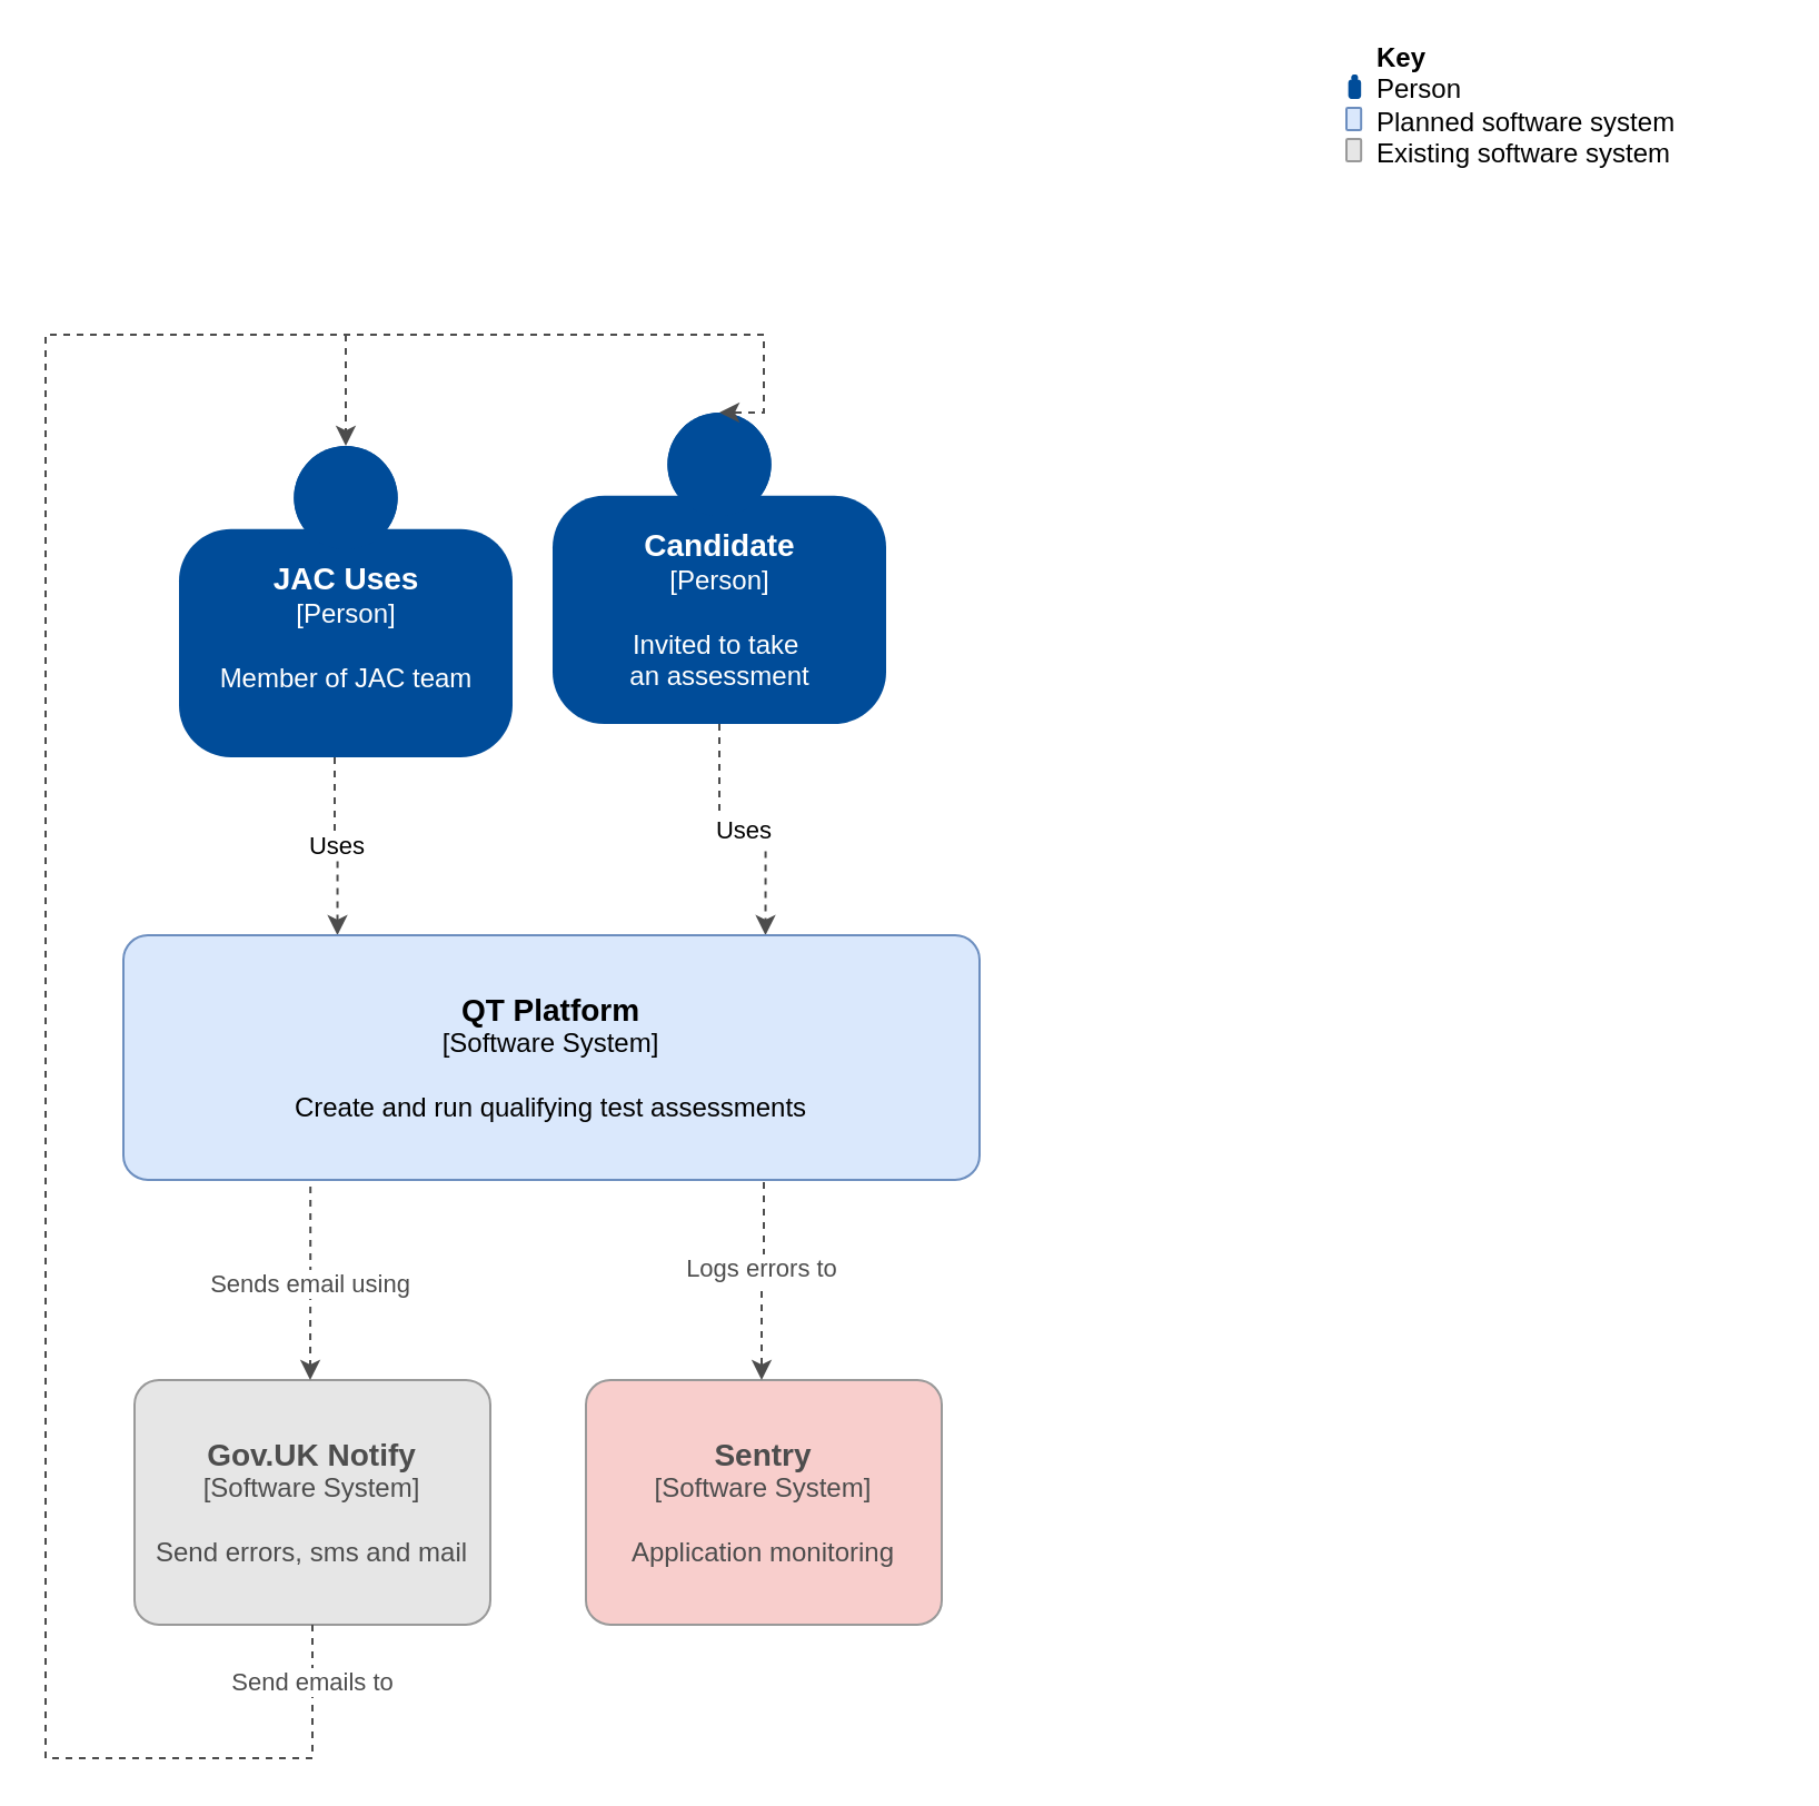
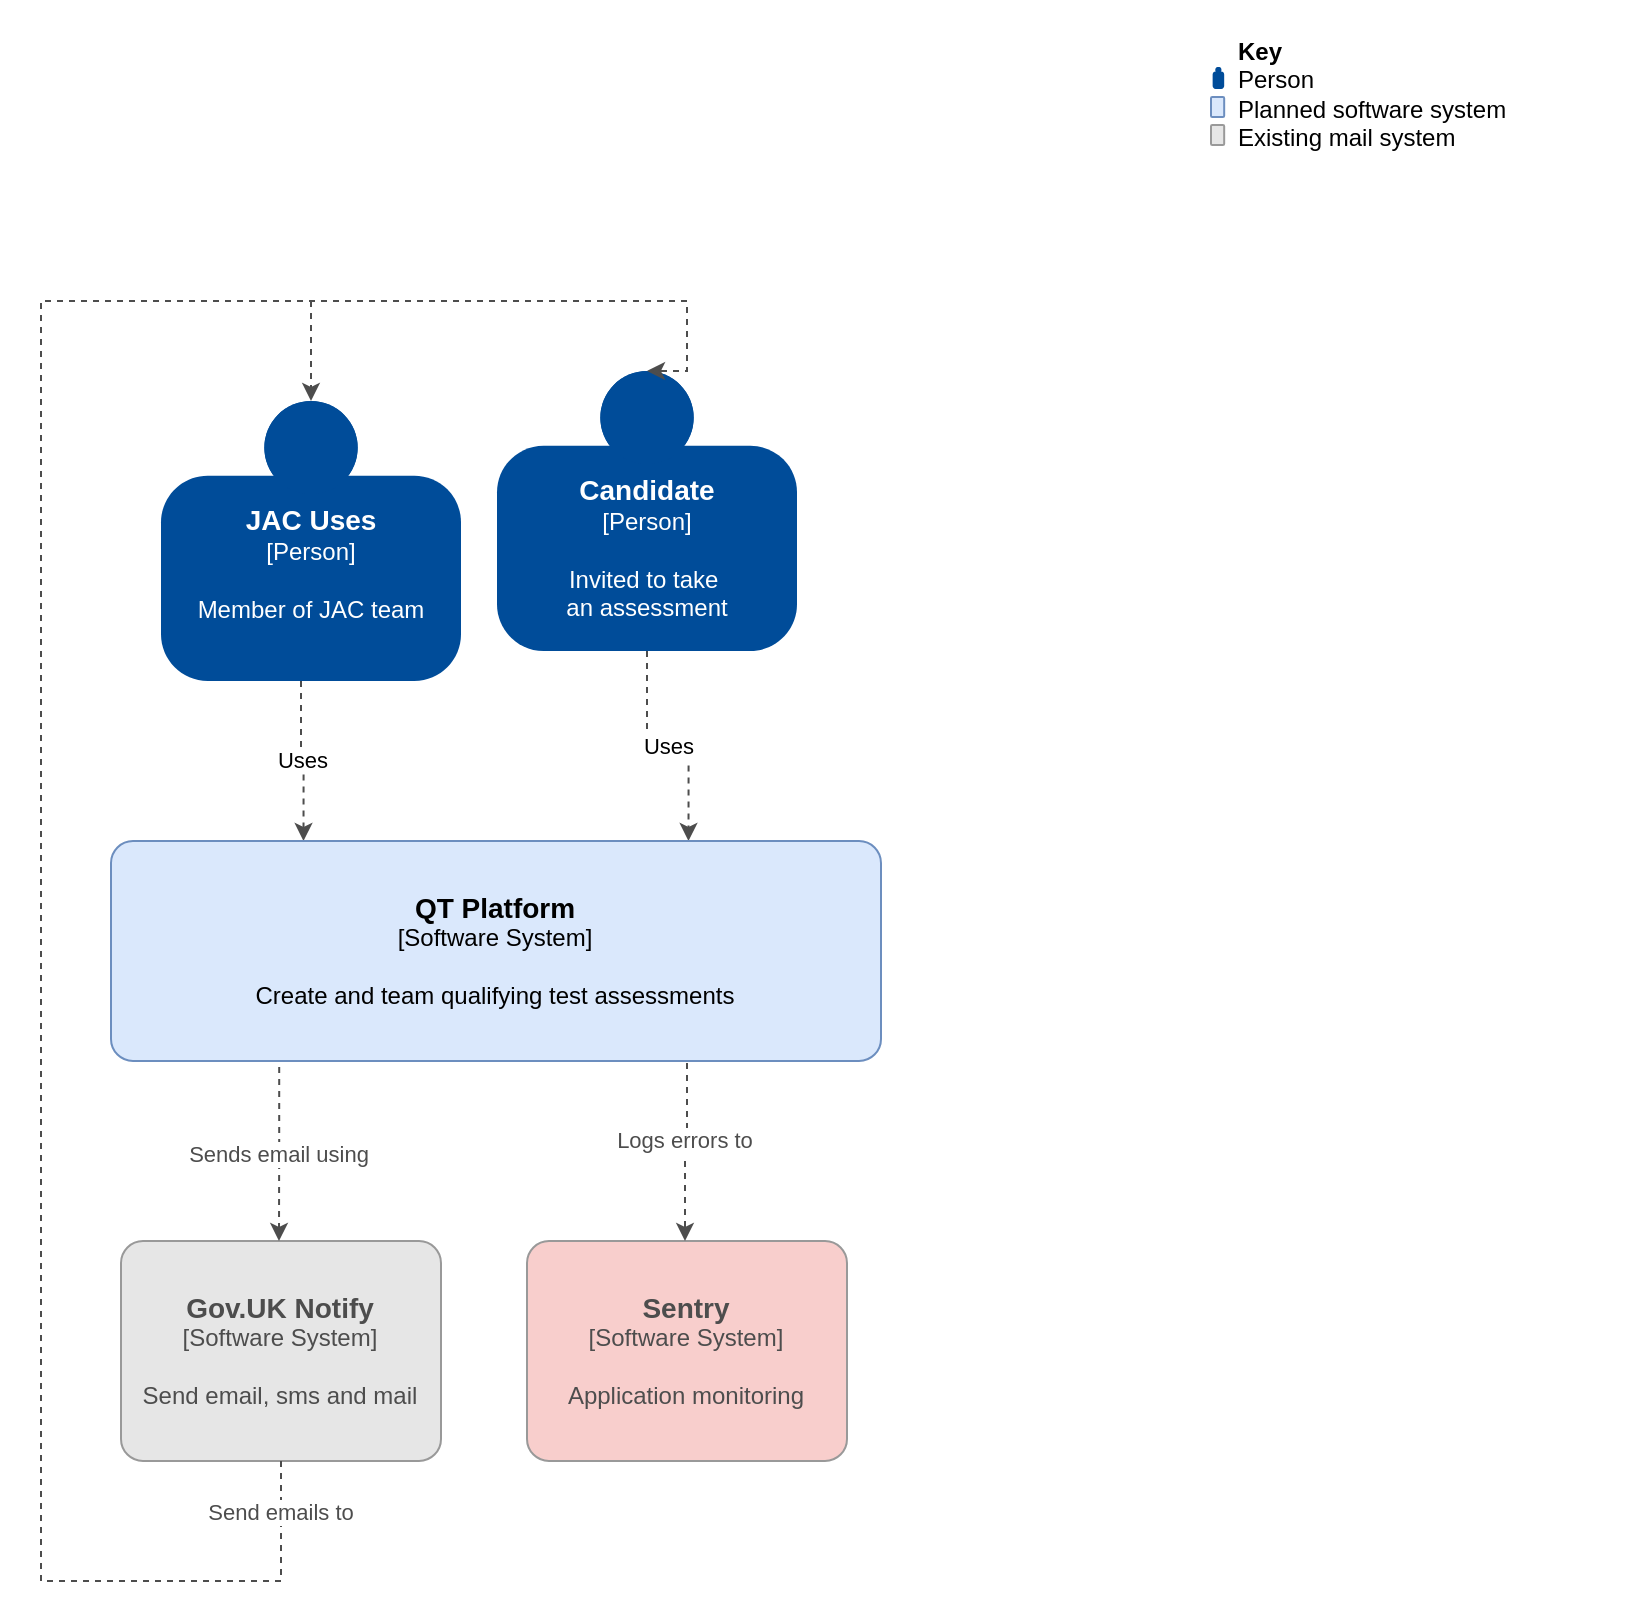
- <mxCell id="17" value="&lt;div&gt;&lt;b&gt;Key&lt;/b&gt;&lt;br&gt;Person&lt;/div&gt;&lt;div&gt;Planned software system&lt;/div&gt;&lt;div&gt;Existing software system&lt;br&gt;&lt;/div&gt;" style="text;html=1;strokeColor=none;fillColor=none;align=left;verticalAlign=middle;whiteSpace=wrap;rounded=0;fontColor=#000000;" parent="15" vertex="1"><mxGeometry x="11.526" width="179.474" height="53" as="geometry" /></mxCell>
+ <mxCell id="17" value="&lt;div&gt;&lt;b&gt;Key&lt;/b&gt;&lt;br&gt;Person&lt;/div&gt;&lt;div&gt;Planned software system&lt;/div&gt;&lt;div&gt;Existing mail system&lt;br&gt;&lt;/div&gt;" style="text;html=1;strokeColor=none;fillColor=none;align=left;verticalAlign=middle;whiteSpace=wrap;rounded=0;fontColor=#000000;" parent="15" vertex="1"><mxGeometry x="11.526" width="179.474" height="53" as="geometry" /></mxCell>
- <mxCell id="7" value="&lt;font size=&quot;1&quot;&gt;&lt;b style=&quot;font-size: 14px&quot;&gt;QT Platform&lt;br&gt;&lt;/b&gt;&lt;/font&gt;&lt;div&gt;[Software System]&lt;/div&gt;&lt;br&gt;&lt;div&gt;Create and run qualifying test assessments&lt;br&gt;&lt;/div&gt;" style="rounded=1;whiteSpace=wrap;html=1;labelBackgroundColor=none;fillColor=#dae8fc;fontColor=#000000;align=center;arcSize=10;strokeColor=#6c8ebf;points=[[0.25,0,0],[0.5,0,0],[0.75,0,0],[1,0.25,0],[1,0.5,0],[1,0.75,0],[0.75,1,0],[0.5,1,0],[0.25,1,0],[0,0.75,0],[0,0.5,0],[0,0.25,0]];" parent="1" vertex="1"><mxGeometry x="55" y="420" width="385" height="110" as="geometry" /></mxCell>
+ <mxCell id="7" value="&lt;font size=&quot;1&quot;&gt;&lt;b style=&quot;font-size: 14px&quot;&gt;QT Platform&lt;br&gt;&lt;/b&gt;&lt;/font&gt;&lt;div&gt;[Software System]&lt;/div&gt;&lt;br&gt;&lt;div&gt;Create and team qualifying test assessments&lt;br&gt;&lt;/div&gt;" style="rounded=1;whiteSpace=wrap;html=1;labelBackgroundColor=none;fillColor=#dae8fc;fontColor=#000000;align=center;arcSize=10;strokeColor=#6c8ebf;points=[[0.25,0,0],[0.5,0,0],[0.75,0,0],[1,0.25,0],[1,0.5,0],[1,0.75,0],[0.75,1,0],[0.5,1,0],[0.25,1,0],[0,0.75,0],[0,0.5,0],[0,0.25,0]];" parent="1" vertex="1"><mxGeometry x="55" y="420" width="385" height="110" as="geometry" /></mxCell>
- <mxCell id="8" value="&lt;b style=&quot;font-size: 14px&quot;&gt;Gov.UK Notify&lt;br&gt;&lt;/b&gt;&lt;div&gt;[Software System]&lt;/div&gt;&lt;br&gt;&lt;div&gt;Send errors, sms and mail&lt;br&gt;&lt;/div&gt;" style="rounded=1;whiteSpace=wrap;html=1;labelBackgroundColor=none;align=center;arcSize=10;points=[[0.25,0,0],[0.5,0,0],[0.75,0,0],[1,0.25,0],[1,0.5,0],[1,0.75,0],[0.75,1,0],[0.5,1,0],[0.25,1,0],[0,0.75,0],[0,0.5,0],[0,0.25,0]];fillColor=#E6E6E6;fontColor=#4D4D4D;strokeColor=#999999;" parent="1" vertex="1"><mxGeometry x="60" y="620" width="160" height="110.0" as="geometry" /></mxCell>
+ <mxCell id="8" value="&lt;b style=&quot;font-size: 14px&quot;&gt;Gov.UK Notify&lt;br&gt;&lt;/b&gt;&lt;div&gt;[Software System]&lt;/div&gt;&lt;br&gt;&lt;div&gt;Send email, sms and mail&lt;br&gt;&lt;/div&gt;" style="rounded=1;whiteSpace=wrap;html=1;labelBackgroundColor=none;align=center;arcSize=10;points=[[0.25,0,0],[0.5,0,0],[0.75,0,0],[1,0.25,0],[1,0.5,0],[1,0.75,0],[0.75,1,0],[0.5,1,0],[0.25,1,0],[0,0.75,0],[0,0.5,0],[0,0.25,0]];fillColor=#E6E6E6;fontColor=#4D4D4D;strokeColor=#999999;" parent="1" vertex="1"><mxGeometry x="60" y="620" width="160" height="110.0" as="geometry" /></mxCell>
